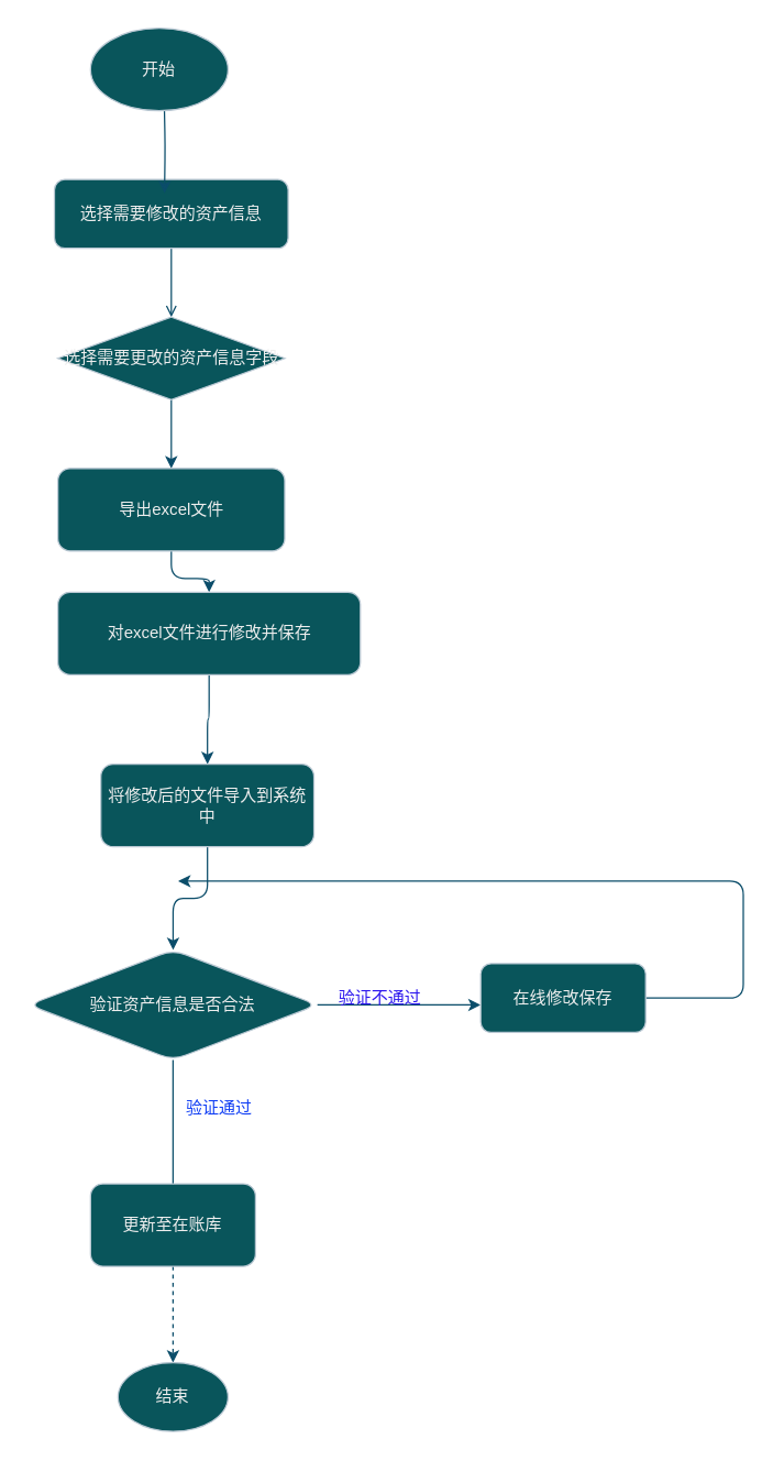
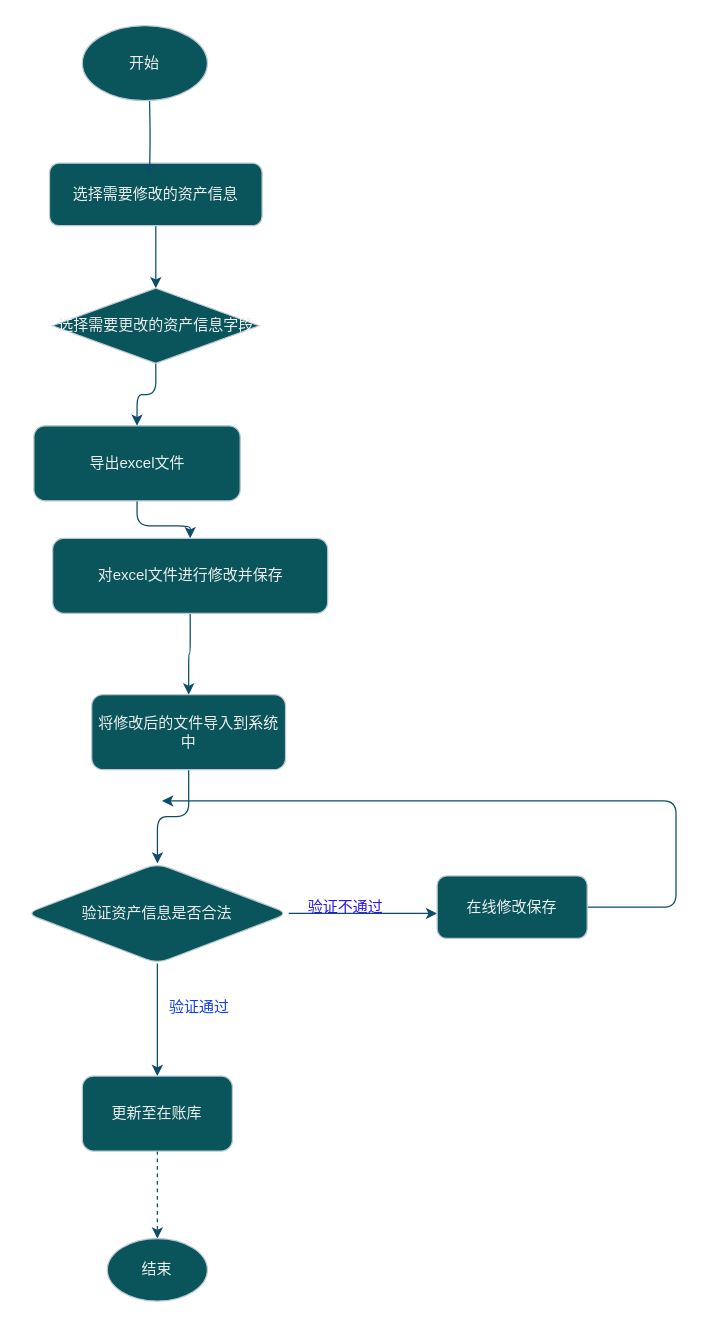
- <mxCell id="2" value="" style="edgeStyle=orthogonalEdgeStyle;rounded=1;orthogonalLoop=1;jettySize=auto;html=1;labelBackgroundColor=none;strokeColor=#0B4D6A;fontColor=default;endArrow=open;" edge="1" parent="1" source="3" target="5"><mxGeometry relative="1" as="geometry" /></mxCell>
+ <mxCell id="2" value="" style="edgeStyle=orthogonalEdgeStyle;rounded=1;orthogonalLoop=1;jettySize=auto;html=1;labelBackgroundColor=none;strokeColor=#0B4D6A;fontColor=default;" edge="1" parent="1" source="3" target="5"><mxGeometry relative="1" as="geometry" /></mxCell>
- <mxCell id="8" value="导出excel文件" style="whiteSpace=wrap;html=1;rounded=1;labelBackgroundColor=none;fillColor=#09555B;strokeColor=#BAC8D3;fontColor=#EEEEEE;" vertex="1" parent="1"><mxGeometry x="41.5" y="340" width="165" height="60" as="geometry" /></mxCell>
+ <mxCell id="8" value="导出excel文件" style="whiteSpace=wrap;html=1;rounded=1;labelBackgroundColor=none;fillColor=#09555B;strokeColor=#BAC8D3;fontColor=#EEEEEE;" vertex="1" parent="1"><mxGeometry x="26.5" y="340" width="165" height="60" as="geometry" /></mxCell>
- <mxCell id="13" value="" style="edgeStyle=orthogonalEdgeStyle;rounded=1;orthogonalLoop=1;jettySize=auto;html=1;labelBackgroundColor=none;strokeColor=#0B4D6A;fontColor=default;endArrow=none;" edge="1" parent="1" source="15" target="17"><mxGeometry relative="1" as="geometry" /></mxCell>
+ <mxCell id="13" value="" style="edgeStyle=orthogonalEdgeStyle;rounded=1;orthogonalLoop=1;jettySize=auto;html=1;labelBackgroundColor=none;strokeColor=#0B4D6A;fontColor=default;" edge="1" parent="1" source="15" target="17"><mxGeometry relative="1" as="geometry" /></mxCell>
